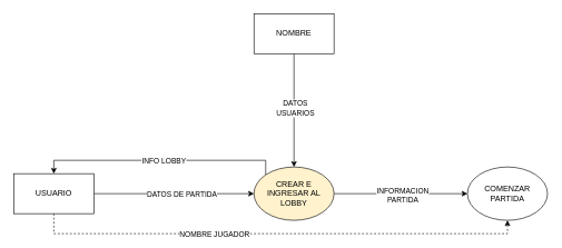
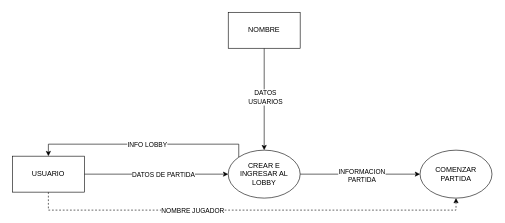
- <mxCell id="11" value="CREAR E INGRESAR AL LOBBY" style="ellipse;whiteSpace=wrap;html=1;fillColor=#fff2cc;" vertex="1" parent="1"><mxGeometry x="380" y="250" width="120" height="80" as="geometry" /></mxCell>
+ <mxCell id="11" value="CREAR E INGRESAR AL LOBBY" style="ellipse;whiteSpace=wrap;html=1;" vertex="1" parent="1"><mxGeometry x="380" y="250" width="120" height="80" as="geometry" /></mxCell>
